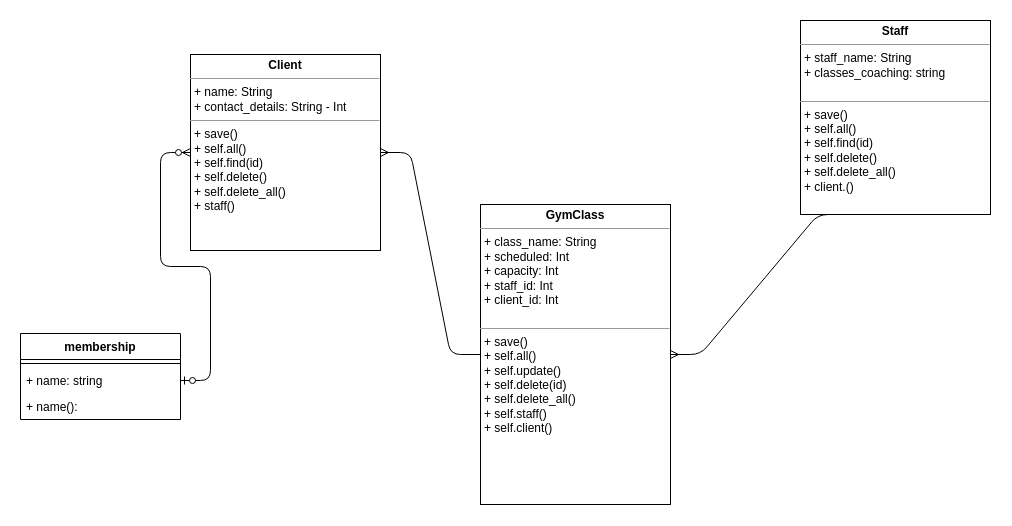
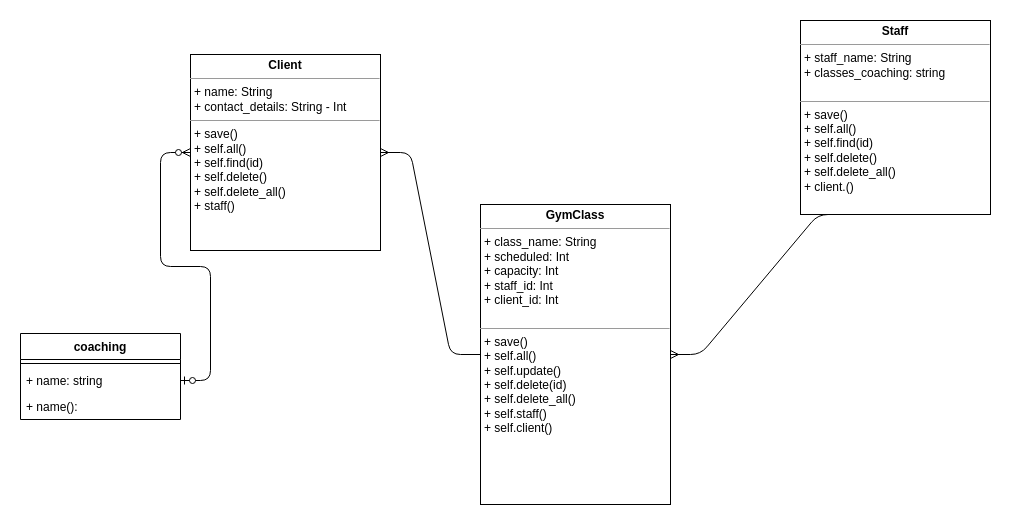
- <mxCell id="4" value="membership" style="swimlane;fontStyle=1;align=center;verticalAlign=top;childLayout=stackLayout;horizontal=1;startSize=26;horizontalStack=0;resizeParent=1;resizeParentMax=0;resizeLast=0;collapsible=1;marginBottom=0;" vertex="1" parent="1"><mxGeometry x="20" y="333" width="160" height="86" as="geometry" /></mxCell>
+ <mxCell id="4" value="coaching" style="swimlane;fontStyle=1;align=center;verticalAlign=top;childLayout=stackLayout;horizontal=1;startSize=26;horizontalStack=0;resizeParent=1;resizeParentMax=0;resizeLast=0;collapsible=1;marginBottom=0;" vertex="1" parent="1"><mxGeometry x="20" y="333" width="160" height="86" as="geometry" /></mxCell>
